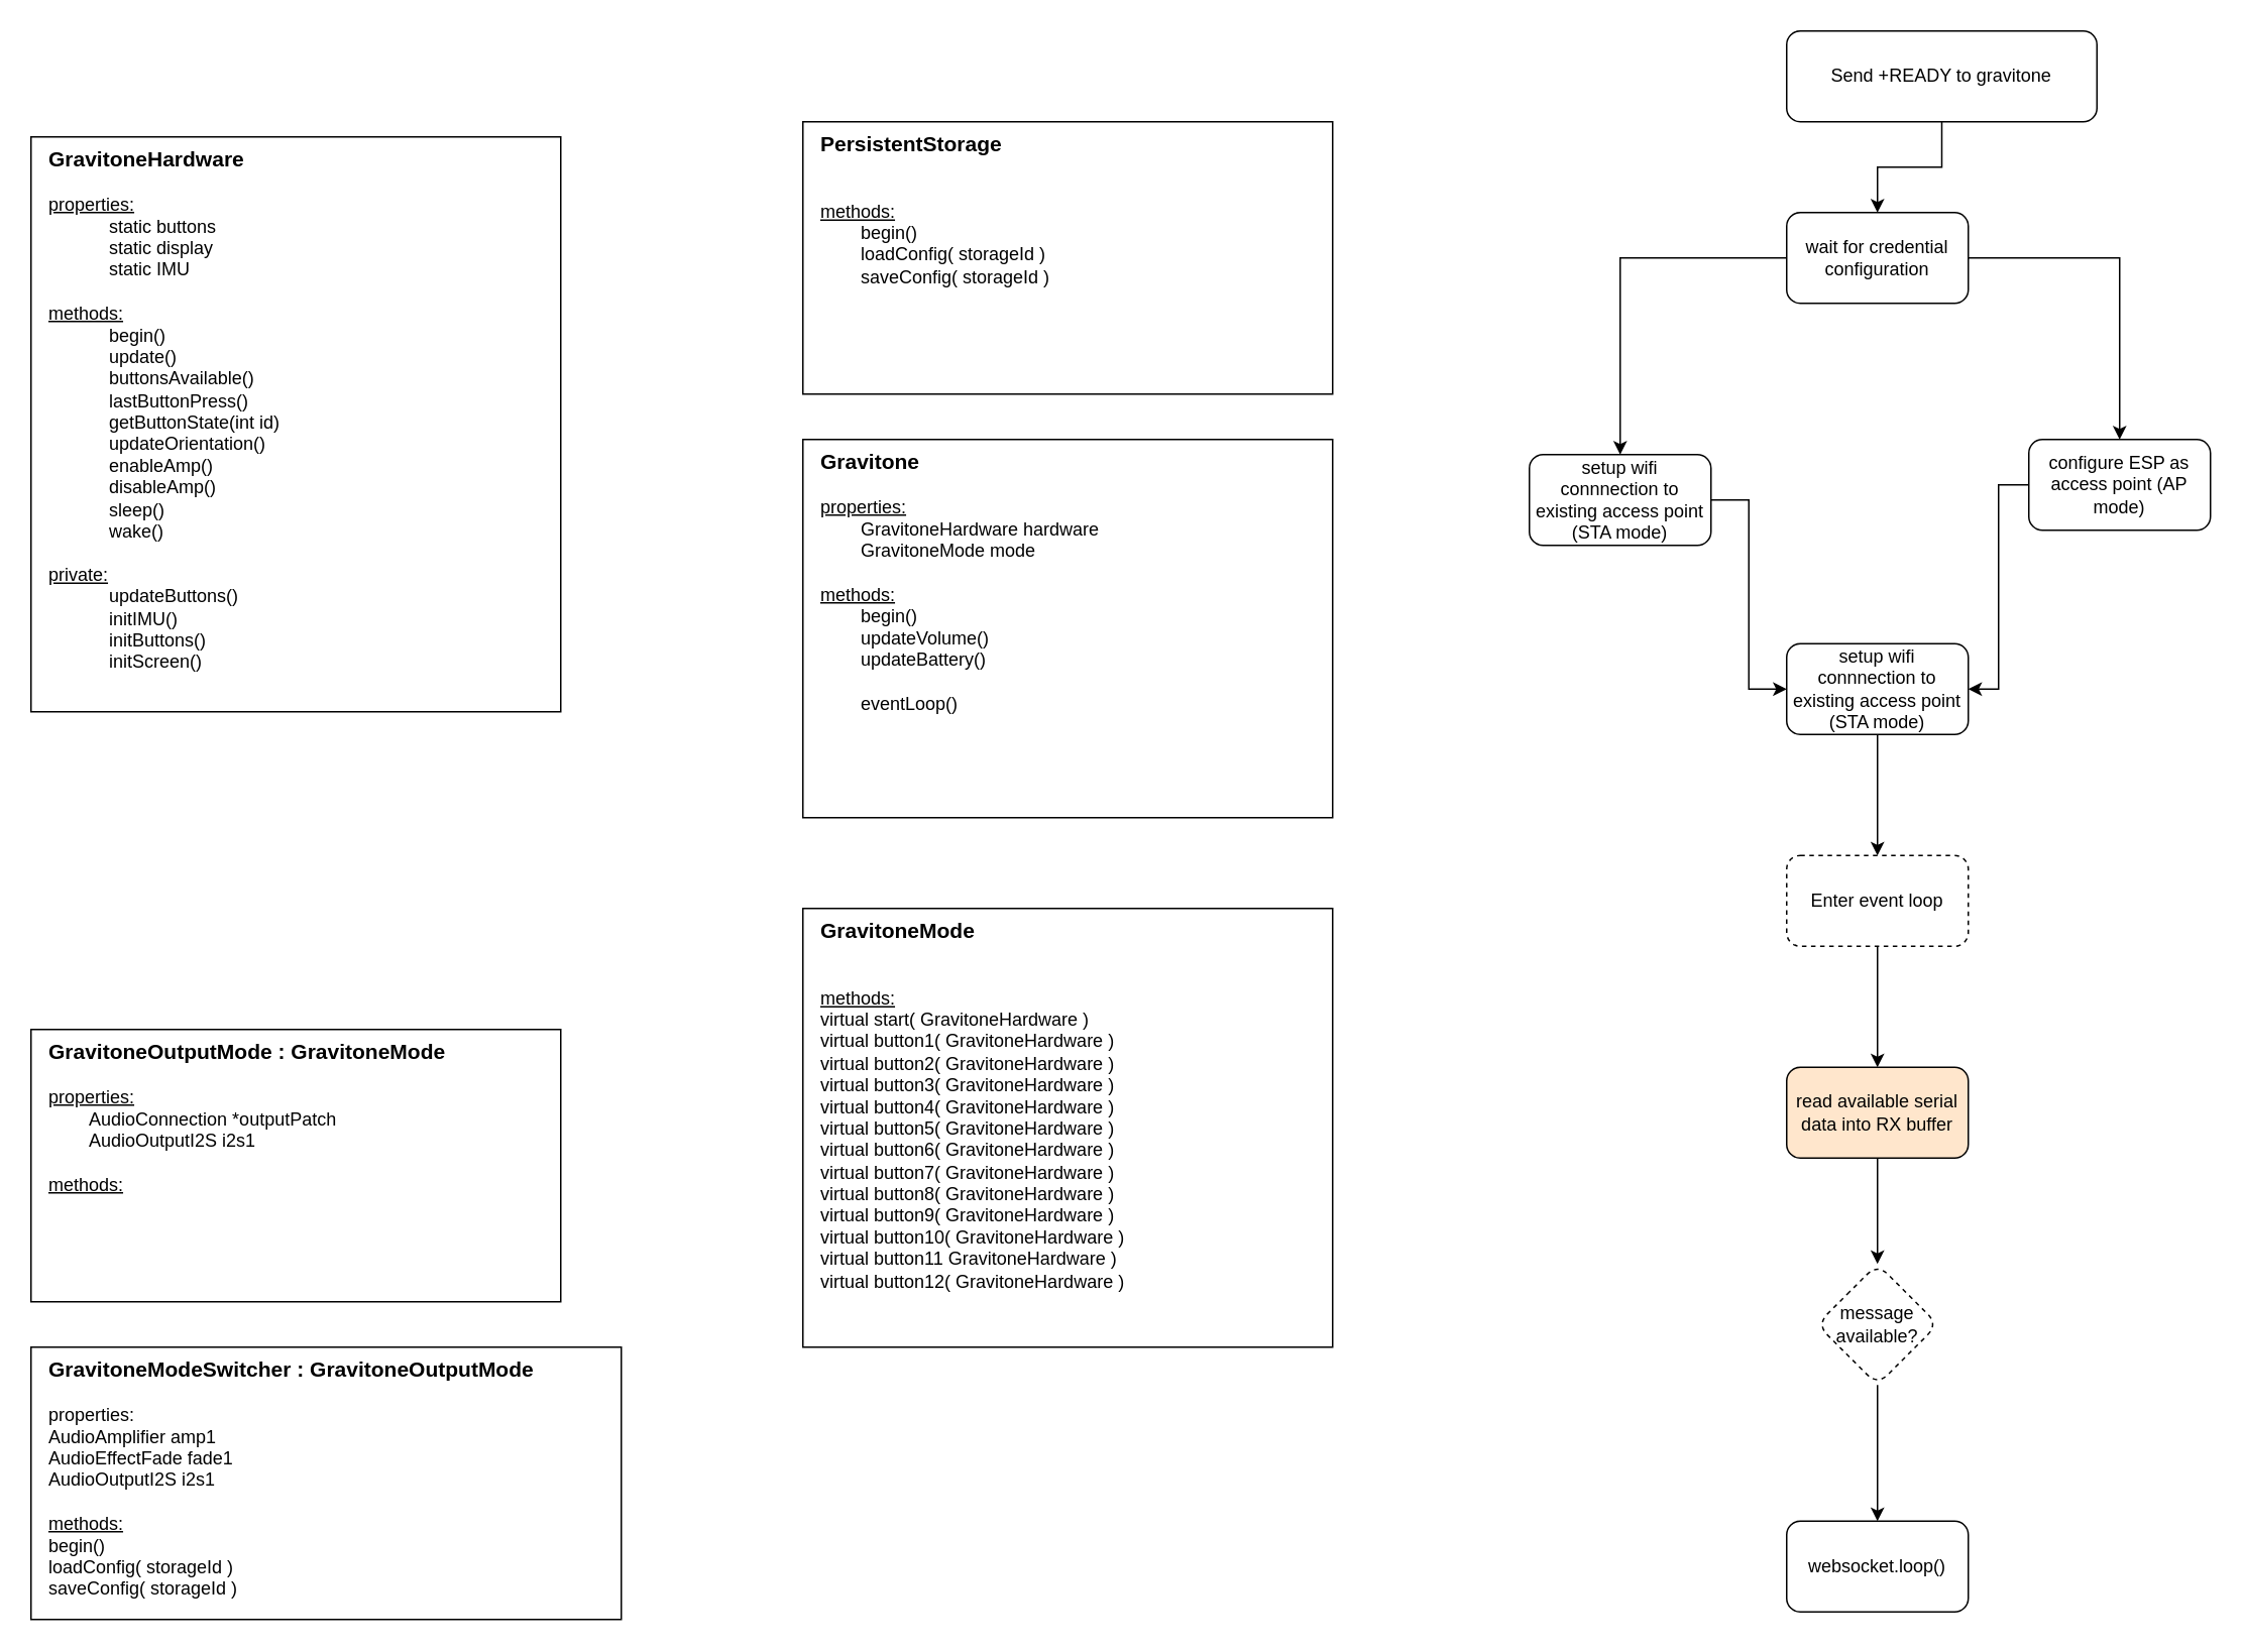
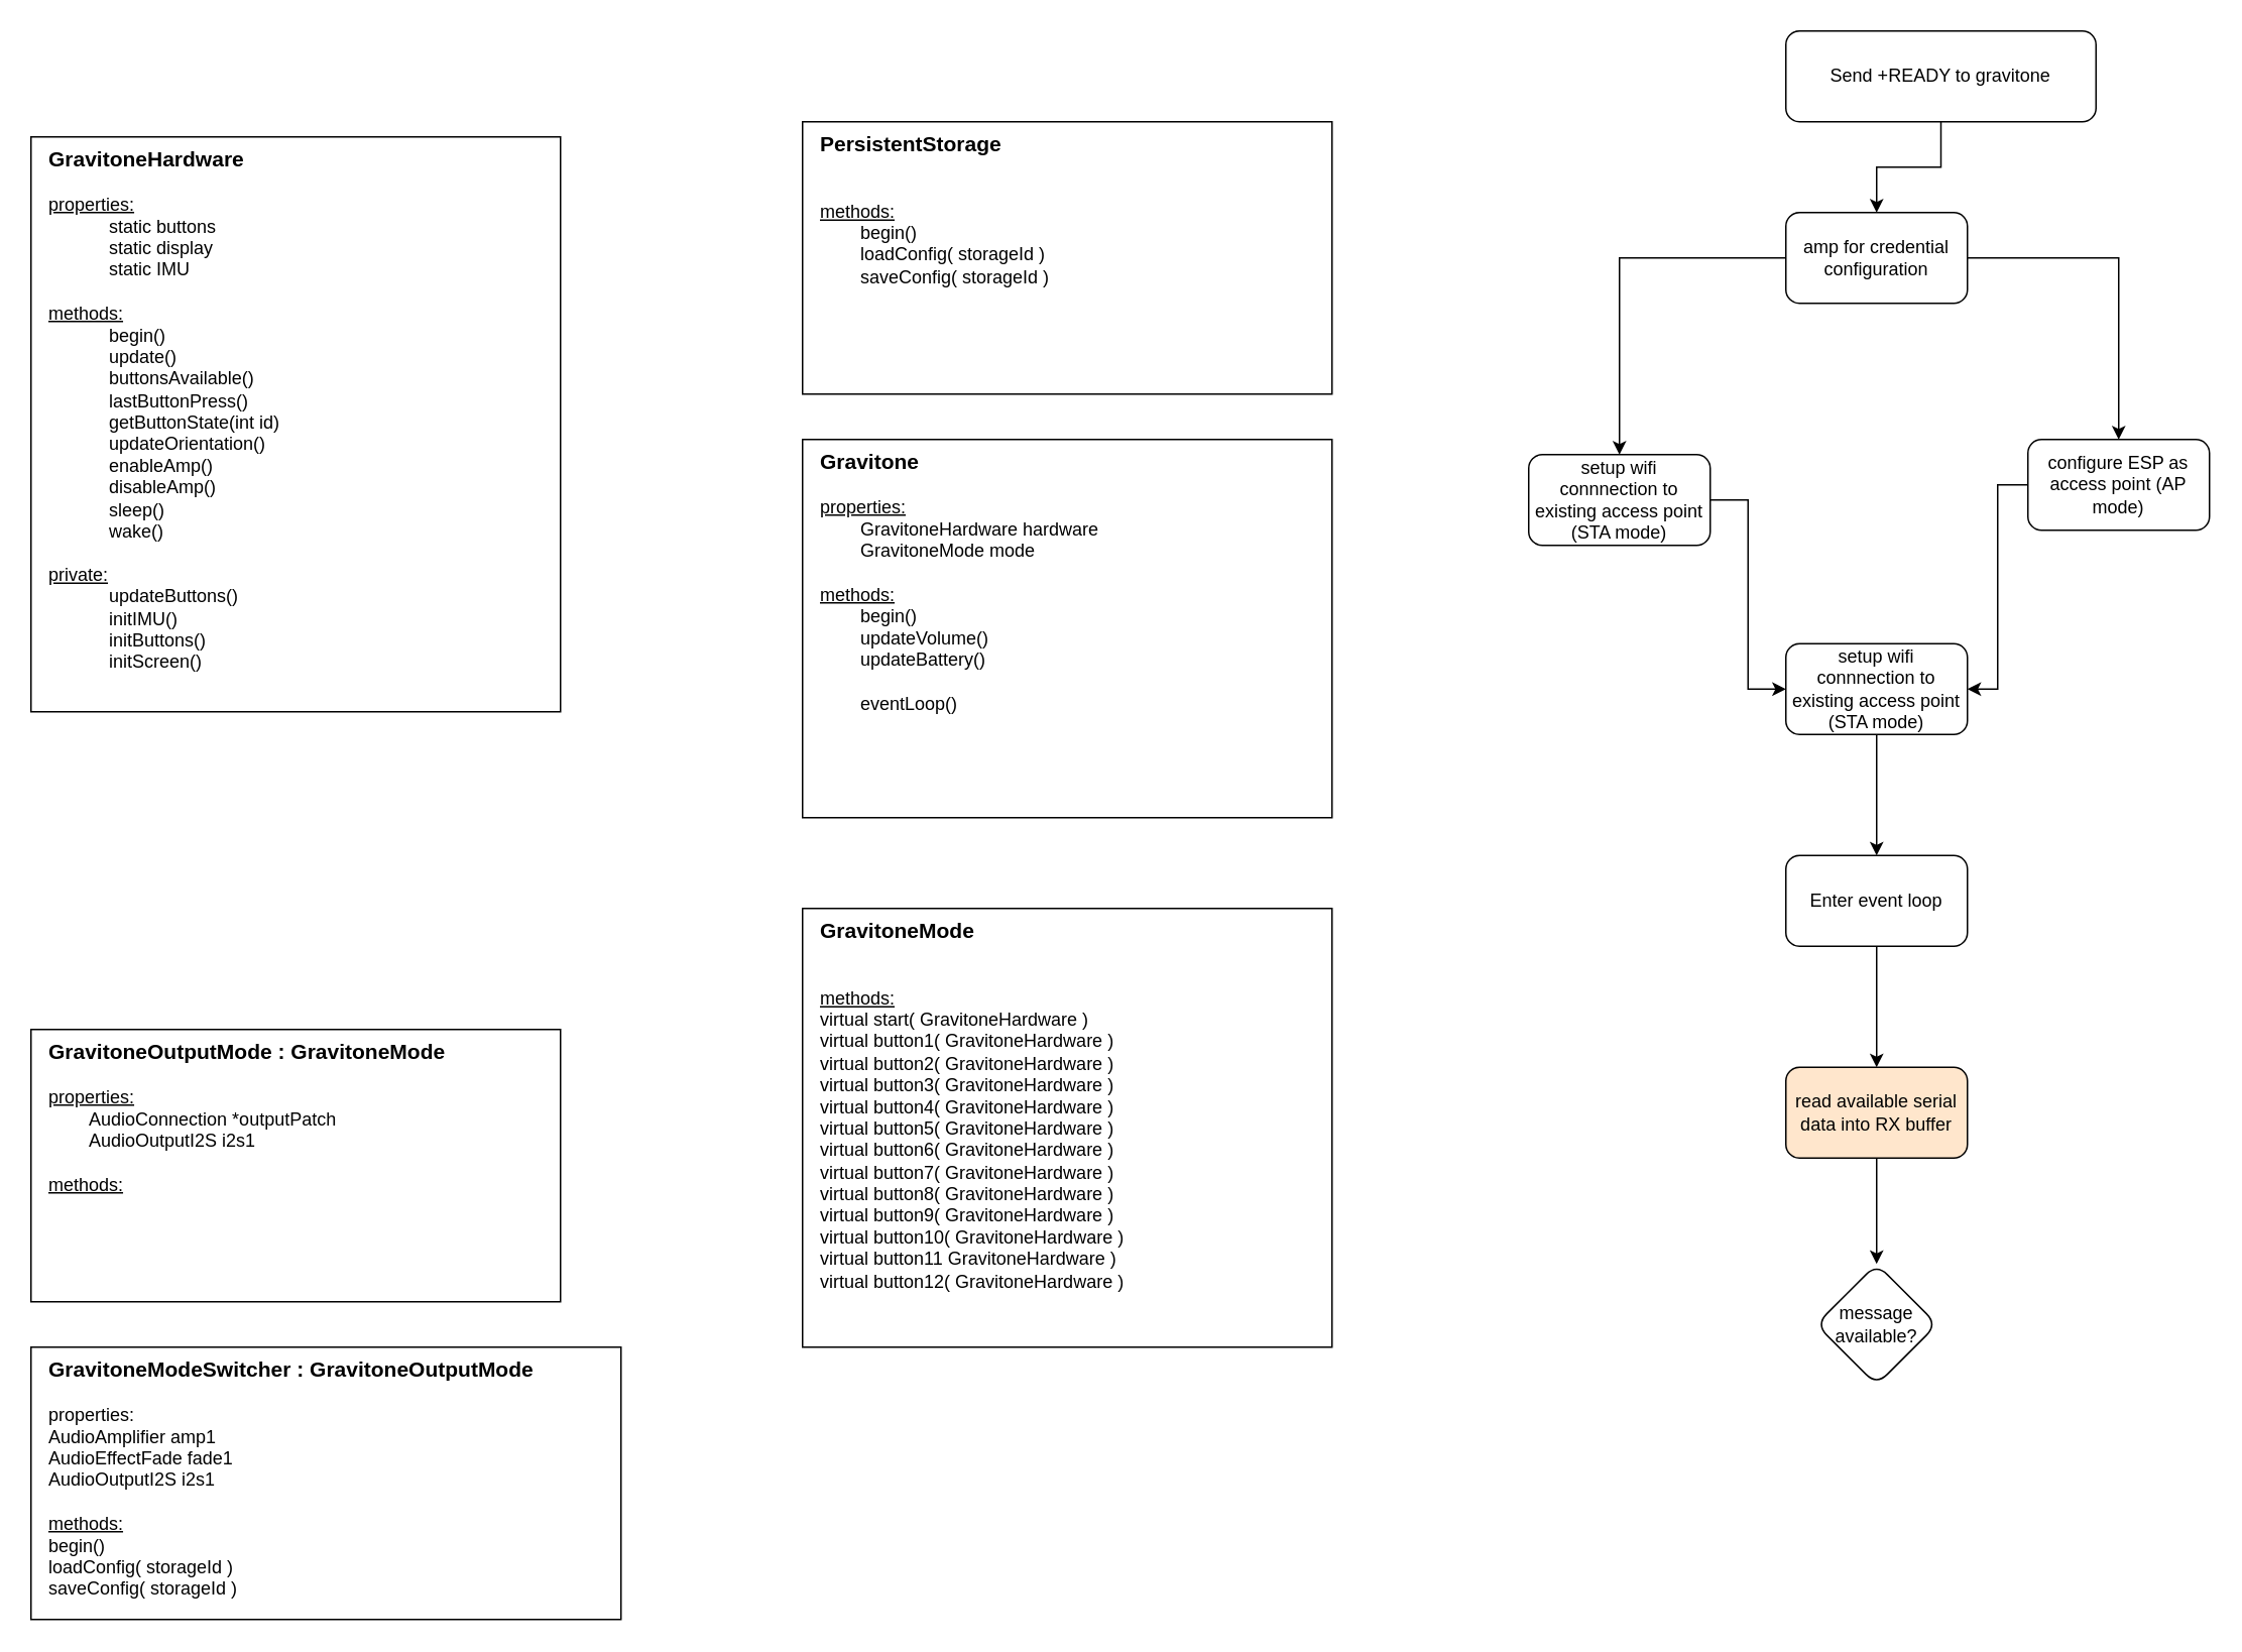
- <mxCell id="12" value="wait for credential configuration" style="rounded=1;whiteSpace=wrap;html=1;" vertex="1" parent="1"><mxGeometry x="1180" y="140" width="120" height="60" as="geometry" /></mxCell>
+ <mxCell id="12" value="amp for credential configuration" style="rounded=1;whiteSpace=wrap;html=1;" vertex="1" parent="1"><mxGeometry x="1180" y="140" width="120" height="60" as="geometry" /></mxCell>
- <mxCell id="20" value="Enter event loop" style="rounded=1;whiteSpace=wrap;html=1;dashed=1;" vertex="1" parent="1"><mxGeometry x="1180" y="565" width="120" height="60" as="geometry" /></mxCell>
+ <mxCell id="20" value="Enter event loop" style="rounded=1;whiteSpace=wrap;html=1;" vertex="1" parent="1"><mxGeometry x="1180" y="565" width="120" height="60" as="geometry" /></mxCell>
- <mxCell id="24" value="message available?" style="rhombus;whiteSpace=wrap;html=1;rounded=1;dashed=1;" vertex="1" parent="1"><mxGeometry x="1200" y="835" width="80" height="80" as="geometry" /></mxCell>
+ <mxCell id="24" value="message available?" style="rhombus;whiteSpace=wrap;html=1;rounded=1;" vertex="1" parent="1"><mxGeometry x="1200" y="835" width="80" height="80" as="geometry" /></mxCell>
- <mxCell id="23" value="" style="edgeStyle=orthogonalEdgeStyle;rounded=0;orthogonalLoop=1;jettySize=auto;html=1;" edge="1" parent="1" source="24" target="25"><mxGeometry relative="1" as="geometry" /></mxCell>
- <mxCell id="25" value="websocket.loop()" style="whiteSpace=wrap;html=1;rounded=1;" vertex="1" parent="1"><mxGeometry x="1180" y="1005" width="120" height="60" as="geometry" /></mxCell>
